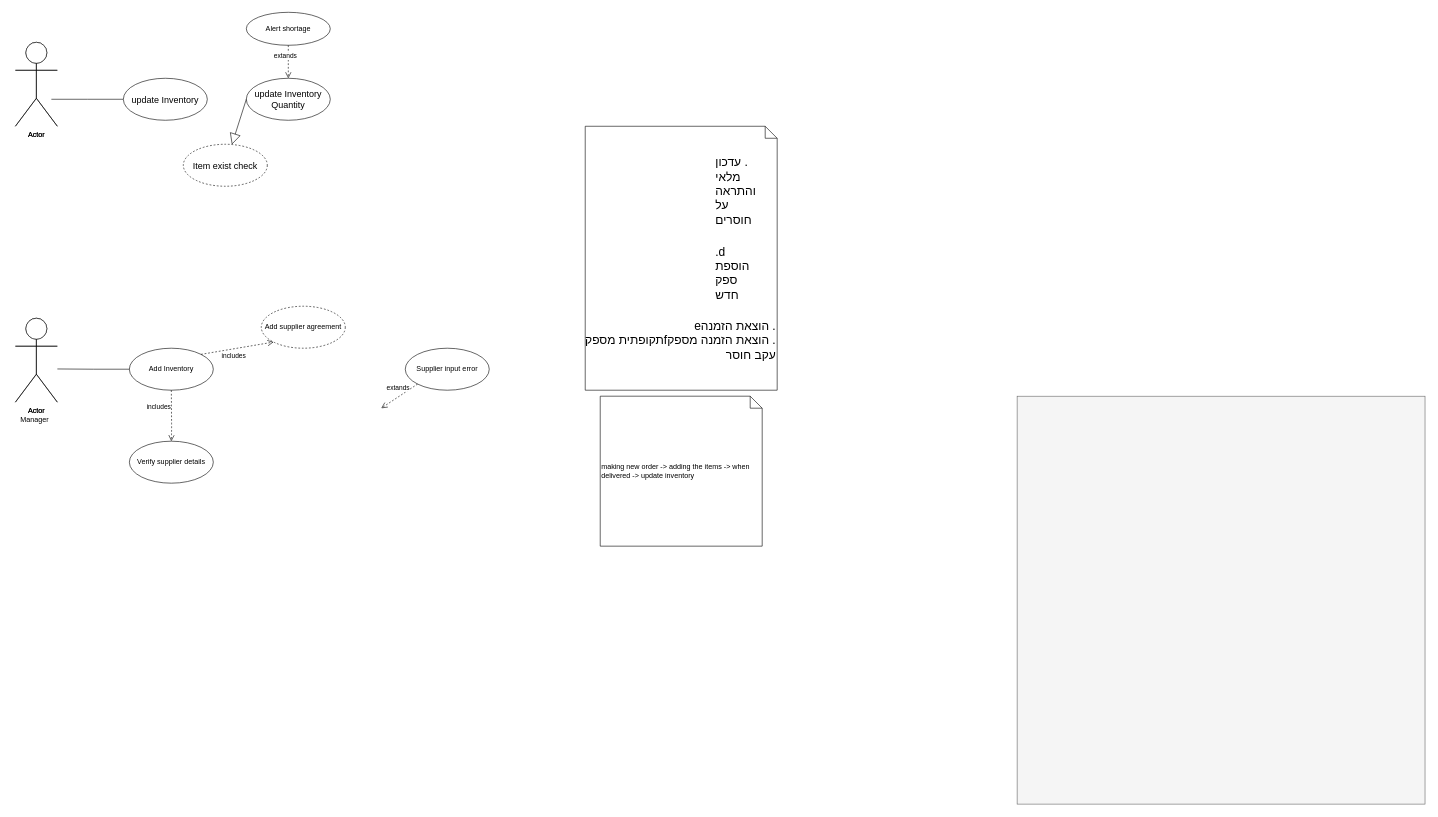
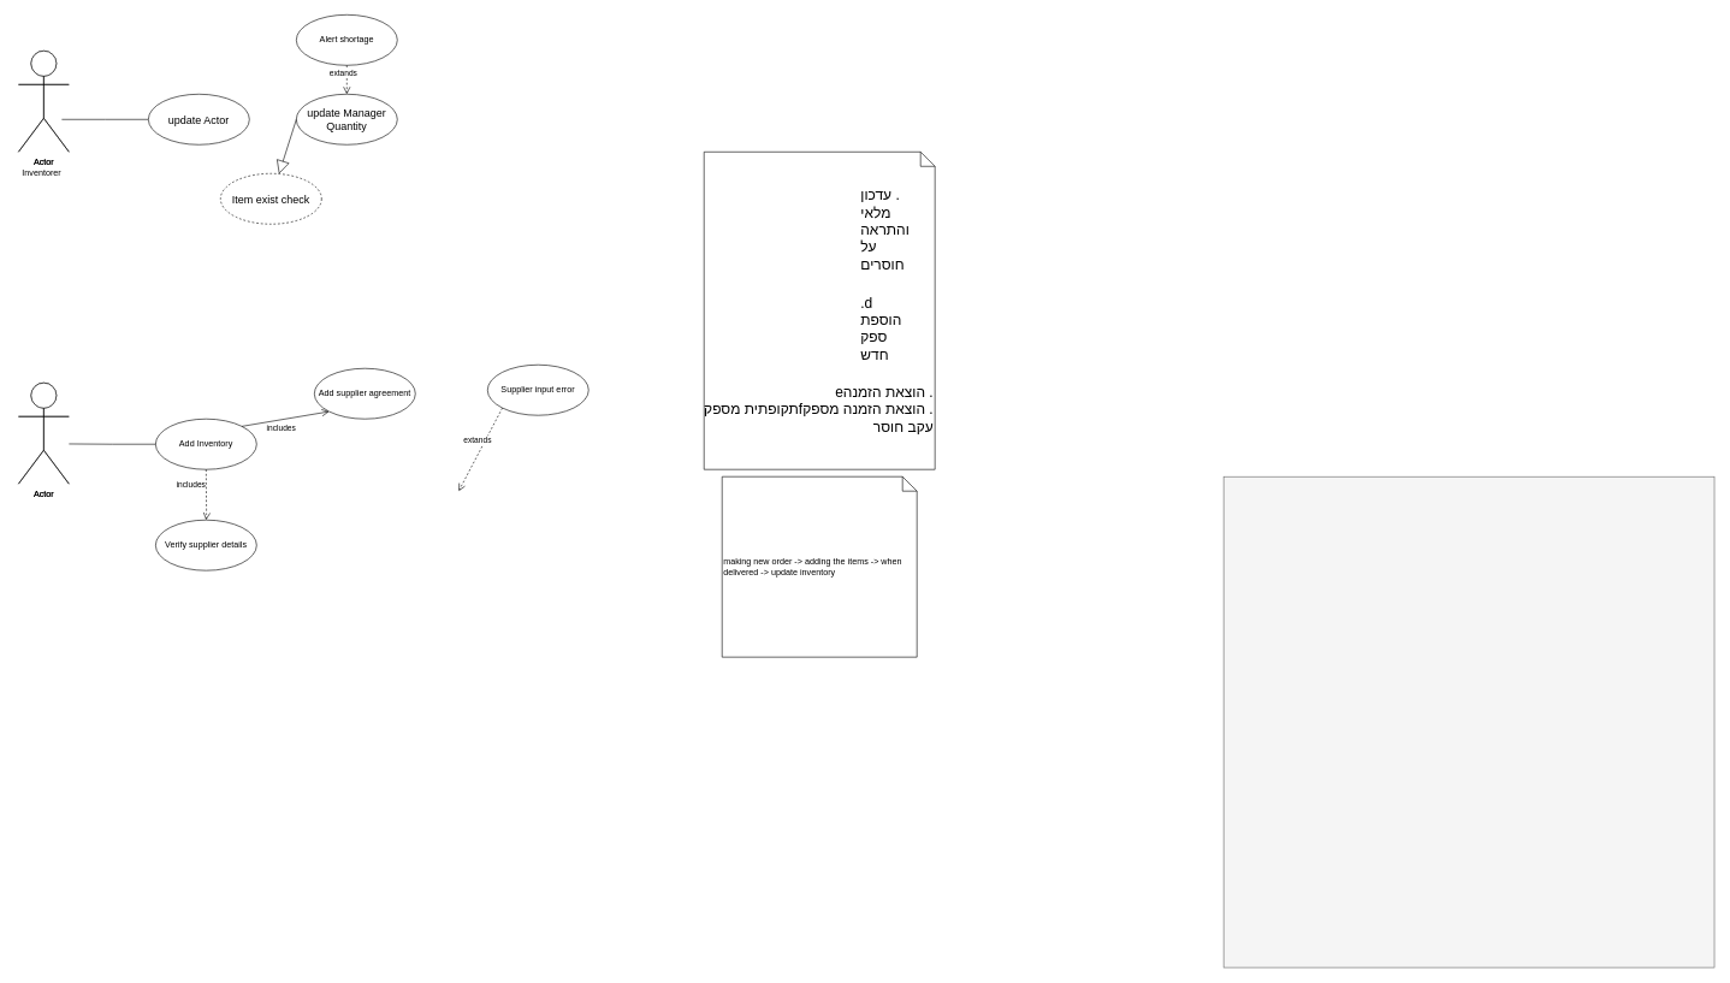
- <mxCell id="11" value="Alert shortage" style="ellipse;whiteSpace=wrap;html=1;" vertex="1" parent="1"><mxGeometry x="410" y="20" width="140" height="55" as="geometry" /></mxCell>
+ <mxCell id="11" value="Alert shortage" style="ellipse;whiteSpace=wrap;html=1;" vertex="1" parent="1"><mxGeometry x="410" y="20" width="140" height="70" as="geometry" /></mxCell>
- <mxCell id="4" value="&lt;font style=&quot;font-size: 15px&quot;&gt;update Inventory&lt;/font&gt;" style="ellipse;whiteSpace=wrap;html=1;" vertex="1" parent="1"><mxGeometry x="205" y="130" width="140" height="70" as="geometry" /></mxCell>
+ <mxCell id="4" value="&lt;font style=&quot;font-size: 15px&quot;&gt;update Actor&lt;/font&gt;" style="ellipse;whiteSpace=wrap;html=1;" vertex="1" parent="1"><mxGeometry x="205" y="130" width="140" height="70" as="geometry" /></mxCell>
- <mxCell id="23" value="&lt;font style=&quot;font-size: 15px&quot;&gt;update Inventory&lt;br&gt;Quantity&lt;br&gt;&lt;/font&gt;" style="ellipse;whiteSpace=wrap;html=1;" vertex="1" parent="1"><mxGeometry x="410" y="130" width="140" height="70" as="geometry" /></mxCell>
+ <mxCell id="23" value="&lt;font style=&quot;font-size: 15px&quot;&gt;update Manager&lt;br&gt;Quantity&lt;br&gt;&lt;/font&gt;" style="ellipse;whiteSpace=wrap;html=1;" vertex="1" parent="1"><mxGeometry x="410" y="130" width="140" height="70" as="geometry" /></mxCell>
+ <mxCell id="8" value="Inventorer" style="text;html=1;strokeColor=none;fillColor=none;align=center;verticalAlign=middle;whiteSpace=wrap;rounded=0;" vertex="1" parent="6"><mxGeometry y="150" width="75" height="40" as="geometry" /></mxCell>
- <mxCell id="22" value="Add supplier agreement" style="ellipse;whiteSpace=wrap;html=1;dashed=1;" vertex="1" parent="1"><mxGeometry x="435" y="510" width="140" height="70" as="geometry" /></mxCell>
+ <mxCell id="22" value="Add supplier agreement" style="ellipse;whiteSpace=wrap;html=1;" vertex="1" parent="1"><mxGeometry x="435" y="510" width="140" height="70" as="geometry" /></mxCell>
- <mxCell id="21" value="includes" style="html=1;verticalAlign=bottom;endArrow=open;dashed=1;endSize=8;exitX=1;exitY=0;exitDx=0;exitDy=0;entryX=0;entryY=1;entryDx=0;entryDy=0;" edge="1" parent="1" source="13" target="22"><mxGeometry x="-0.147" y="-21" relative="1" as="geometry"><mxPoint x="349.497" y="479.749" as="sourcePoint" /><mxPoint x="420" y="600.25" as="targetPoint" /><mxPoint as="offset" /><Array as="points" /></mxGeometry></mxCell>
+ <mxCell id="21" value="includes" style="html=1;verticalAlign=bottom;endArrow=open;dashed=0;endSize=8;exitX=1;exitY=0;exitDx=0;exitDy=0;entryX=0;entryY=1;entryDx=0;entryDy=0;" edge="1" parent="1" source="13" target="22"><mxGeometry x="-0.147" y="-21" relative="1" as="geometry"><mxPoint x="349.497" y="479.749" as="sourcePoint" /><mxPoint x="420" y="600.25" as="targetPoint" /><mxPoint as="offset" /><Array as="points" /></mxGeometry></mxCell>
- <mxCell id="19" value="Supplier input error" style="ellipse;whiteSpace=wrap;html=1;" vertex="1" parent="1"><mxGeometry x="675" y="580" width="140" height="70" as="geometry" /></mxCell>
+ <mxCell id="19" value="Supplier input error" style="ellipse;whiteSpace=wrap;html=1;" vertex="1" parent="1"><mxGeometry x="675" y="505" width="140" height="70" as="geometry" /></mxCell>
- <mxCell id="16" value="Manager" style="text;html=1;strokeColor=none;fillColor=none;align=center;verticalAlign=middle;whiteSpace=wrap;rounded=0;" vertex="1" parent="14"><mxGeometry y="150" width="75" height="40" as="geometry" /></mxCell>
- <mxCell id="26" value="Verify supplier details" style="ellipse;whiteSpace=wrap;html=1;" vertex="1" parent="1"><mxGeometry x="215" y="735" width="140" height="70" as="geometry" /></mxCell>
+ <mxCell id="26" value="Verify supplier details" style="ellipse;whiteSpace=wrap;html=1;" vertex="1" parent="1"><mxGeometry x="215" y="720" width="140" height="70" as="geometry" /></mxCell>
